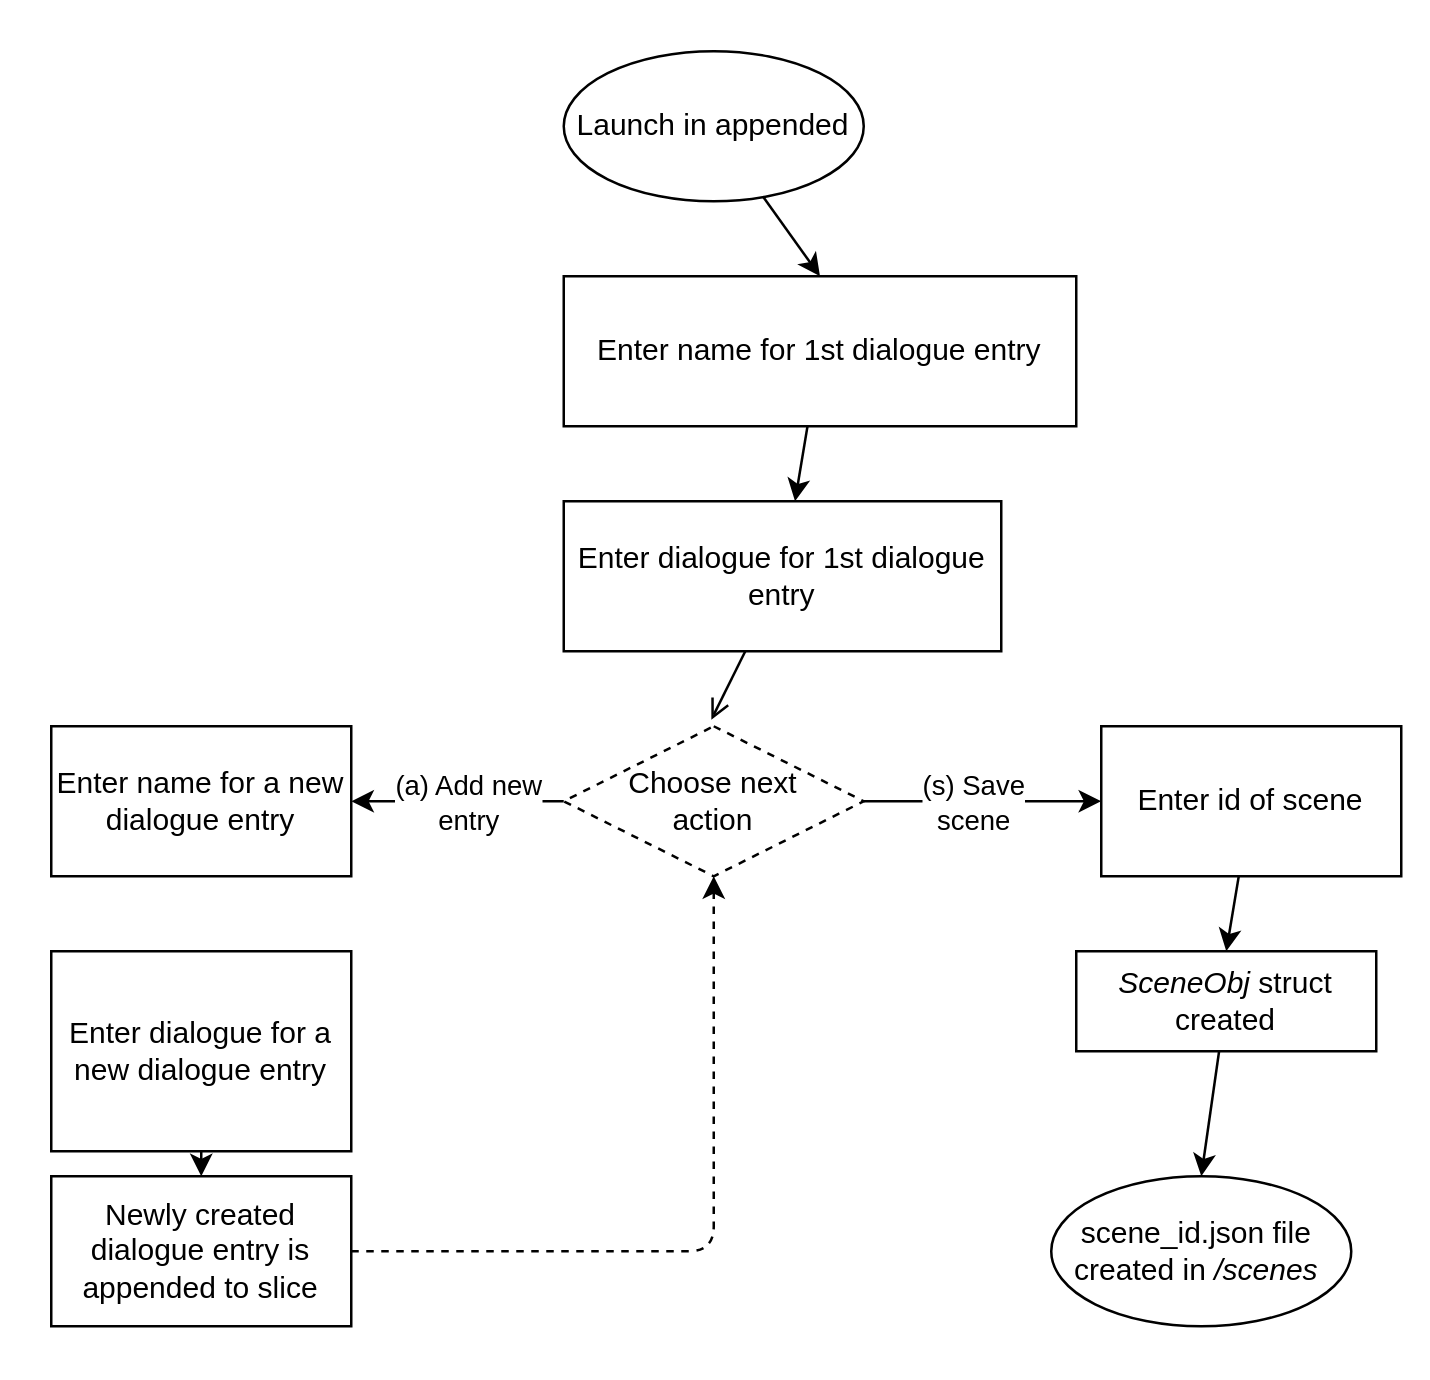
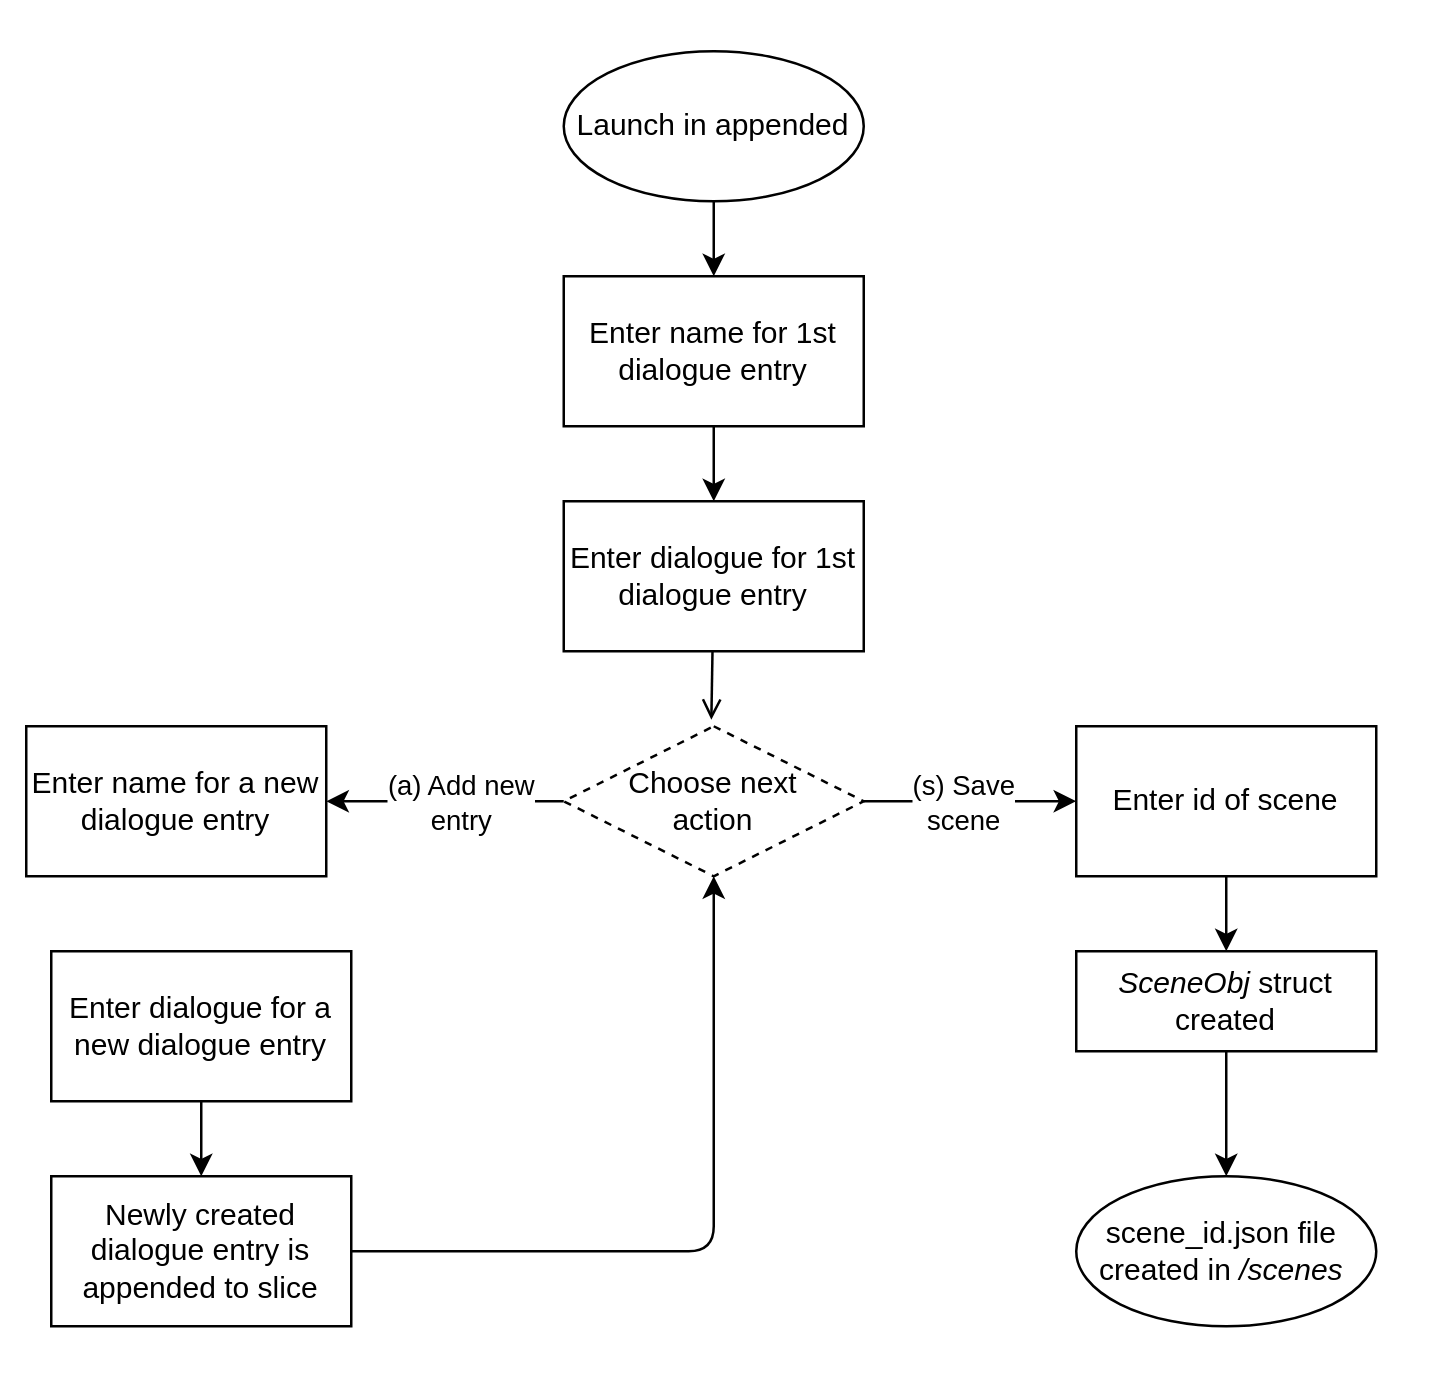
- <mxCell id="3" value="Enter name for 1st dialogue entry" style="whiteSpace=wrap;html=1;" vertex="1" parent="1"><mxGeometry x="225" y="110" width="205" height="60" as="geometry" /></mxCell>
+ <mxCell id="3" value="Enter name for 1st dialogue entry" style="whiteSpace=wrap;html=1;" vertex="1" parent="1"><mxGeometry x="225" y="110" width="120" height="60" as="geometry" /></mxCell>
- <mxCell id="7" value="Enter dialogue for 1st dialogue entry" style="whiteSpace=wrap;html=1;" vertex="1" parent="1"><mxGeometry x="225" y="200" width="175" height="60" as="geometry" /></mxCell>
+ <mxCell id="7" value="Enter dialogue for 1st dialogue entry" style="whiteSpace=wrap;html=1;" vertex="1" parent="1"><mxGeometry x="225" y="200" width="120" height="60" as="geometry" /></mxCell>
- <mxCell id="13" value="Enter name for a new dialogue entry" style="whiteSpace=wrap;html=1;" vertex="1" parent="1"><mxGeometry x="20" y="290" width="120" height="60" as="geometry" /></mxCell>
+ <mxCell id="13" value="Enter name for a new dialogue entry" style="whiteSpace=wrap;html=1;" vertex="1" parent="1"><mxGeometry x="10" y="290" width="120" height="60" as="geometry" /></mxCell>
- <mxCell id="19" value="Enter id of scene" style="whiteSpace=wrap;html=1;" vertex="1" parent="1"><mxGeometry x="440" y="290" width="120" height="60" as="geometry" /></mxCell>
+ <mxCell id="19" value="Enter id of scene" style="whiteSpace=wrap;html=1;" vertex="1" parent="1"><mxGeometry x="430" y="290" width="120" height="60" as="geometry" /></mxCell>
- <mxCell id="15" value="Enter dialogue for a new dialogue entry" style="whiteSpace=wrap;html=1;" vertex="1" parent="1"><mxGeometry x="20" y="380" width="120" height="80" as="geometry" /></mxCell>
+ <mxCell id="15" value="Enter dialogue for a new dialogue entry" style="whiteSpace=wrap;html=1;" vertex="1" parent="1"><mxGeometry x="20" y="380" width="120" height="60" as="geometry" /></mxCell>
- <mxCell id="16" style="edgeStyle=none;html=1;entryX=0.5;entryY=1;entryDx=0;entryDy=0;dashed=1;" edge="1" parent="1" source="17" target="12"><mxGeometry relative="1" as="geometry"><mxPoint x="230" y="500" as="targetPoint" /><Array as="points"><mxPoint x="285" y="500" /></Array></mxGeometry></mxCell>
+ <mxCell id="16" style="edgeStyle=none;html=1;entryX=0.5;entryY=1;entryDx=0;entryDy=0;" edge="1" parent="1" source="17" target="12"><mxGeometry relative="1" as="geometry"><mxPoint x="230" y="500" as="targetPoint" /><Array as="points"><mxPoint x="285" y="500" /></Array></mxGeometry></mxCell>
- <mxCell id="20" value="scene_id.json file&amp;nbsp; created in &lt;i&gt;/scenes&lt;/i&gt;&amp;nbsp;" style="ellipse;whiteSpace=wrap;html=1;" vertex="1" parent="1"><mxGeometry x="420" y="470" width="120" height="60" as="geometry" /></mxCell>
+ <mxCell id="20" value="scene_id.json file&amp;nbsp; created in &lt;i&gt;/scenes&lt;/i&gt;&amp;nbsp;" style="ellipse;whiteSpace=wrap;html=1;" vertex="1" parent="1"><mxGeometry x="430" y="470" width="120" height="60" as="geometry" /></mxCell>
